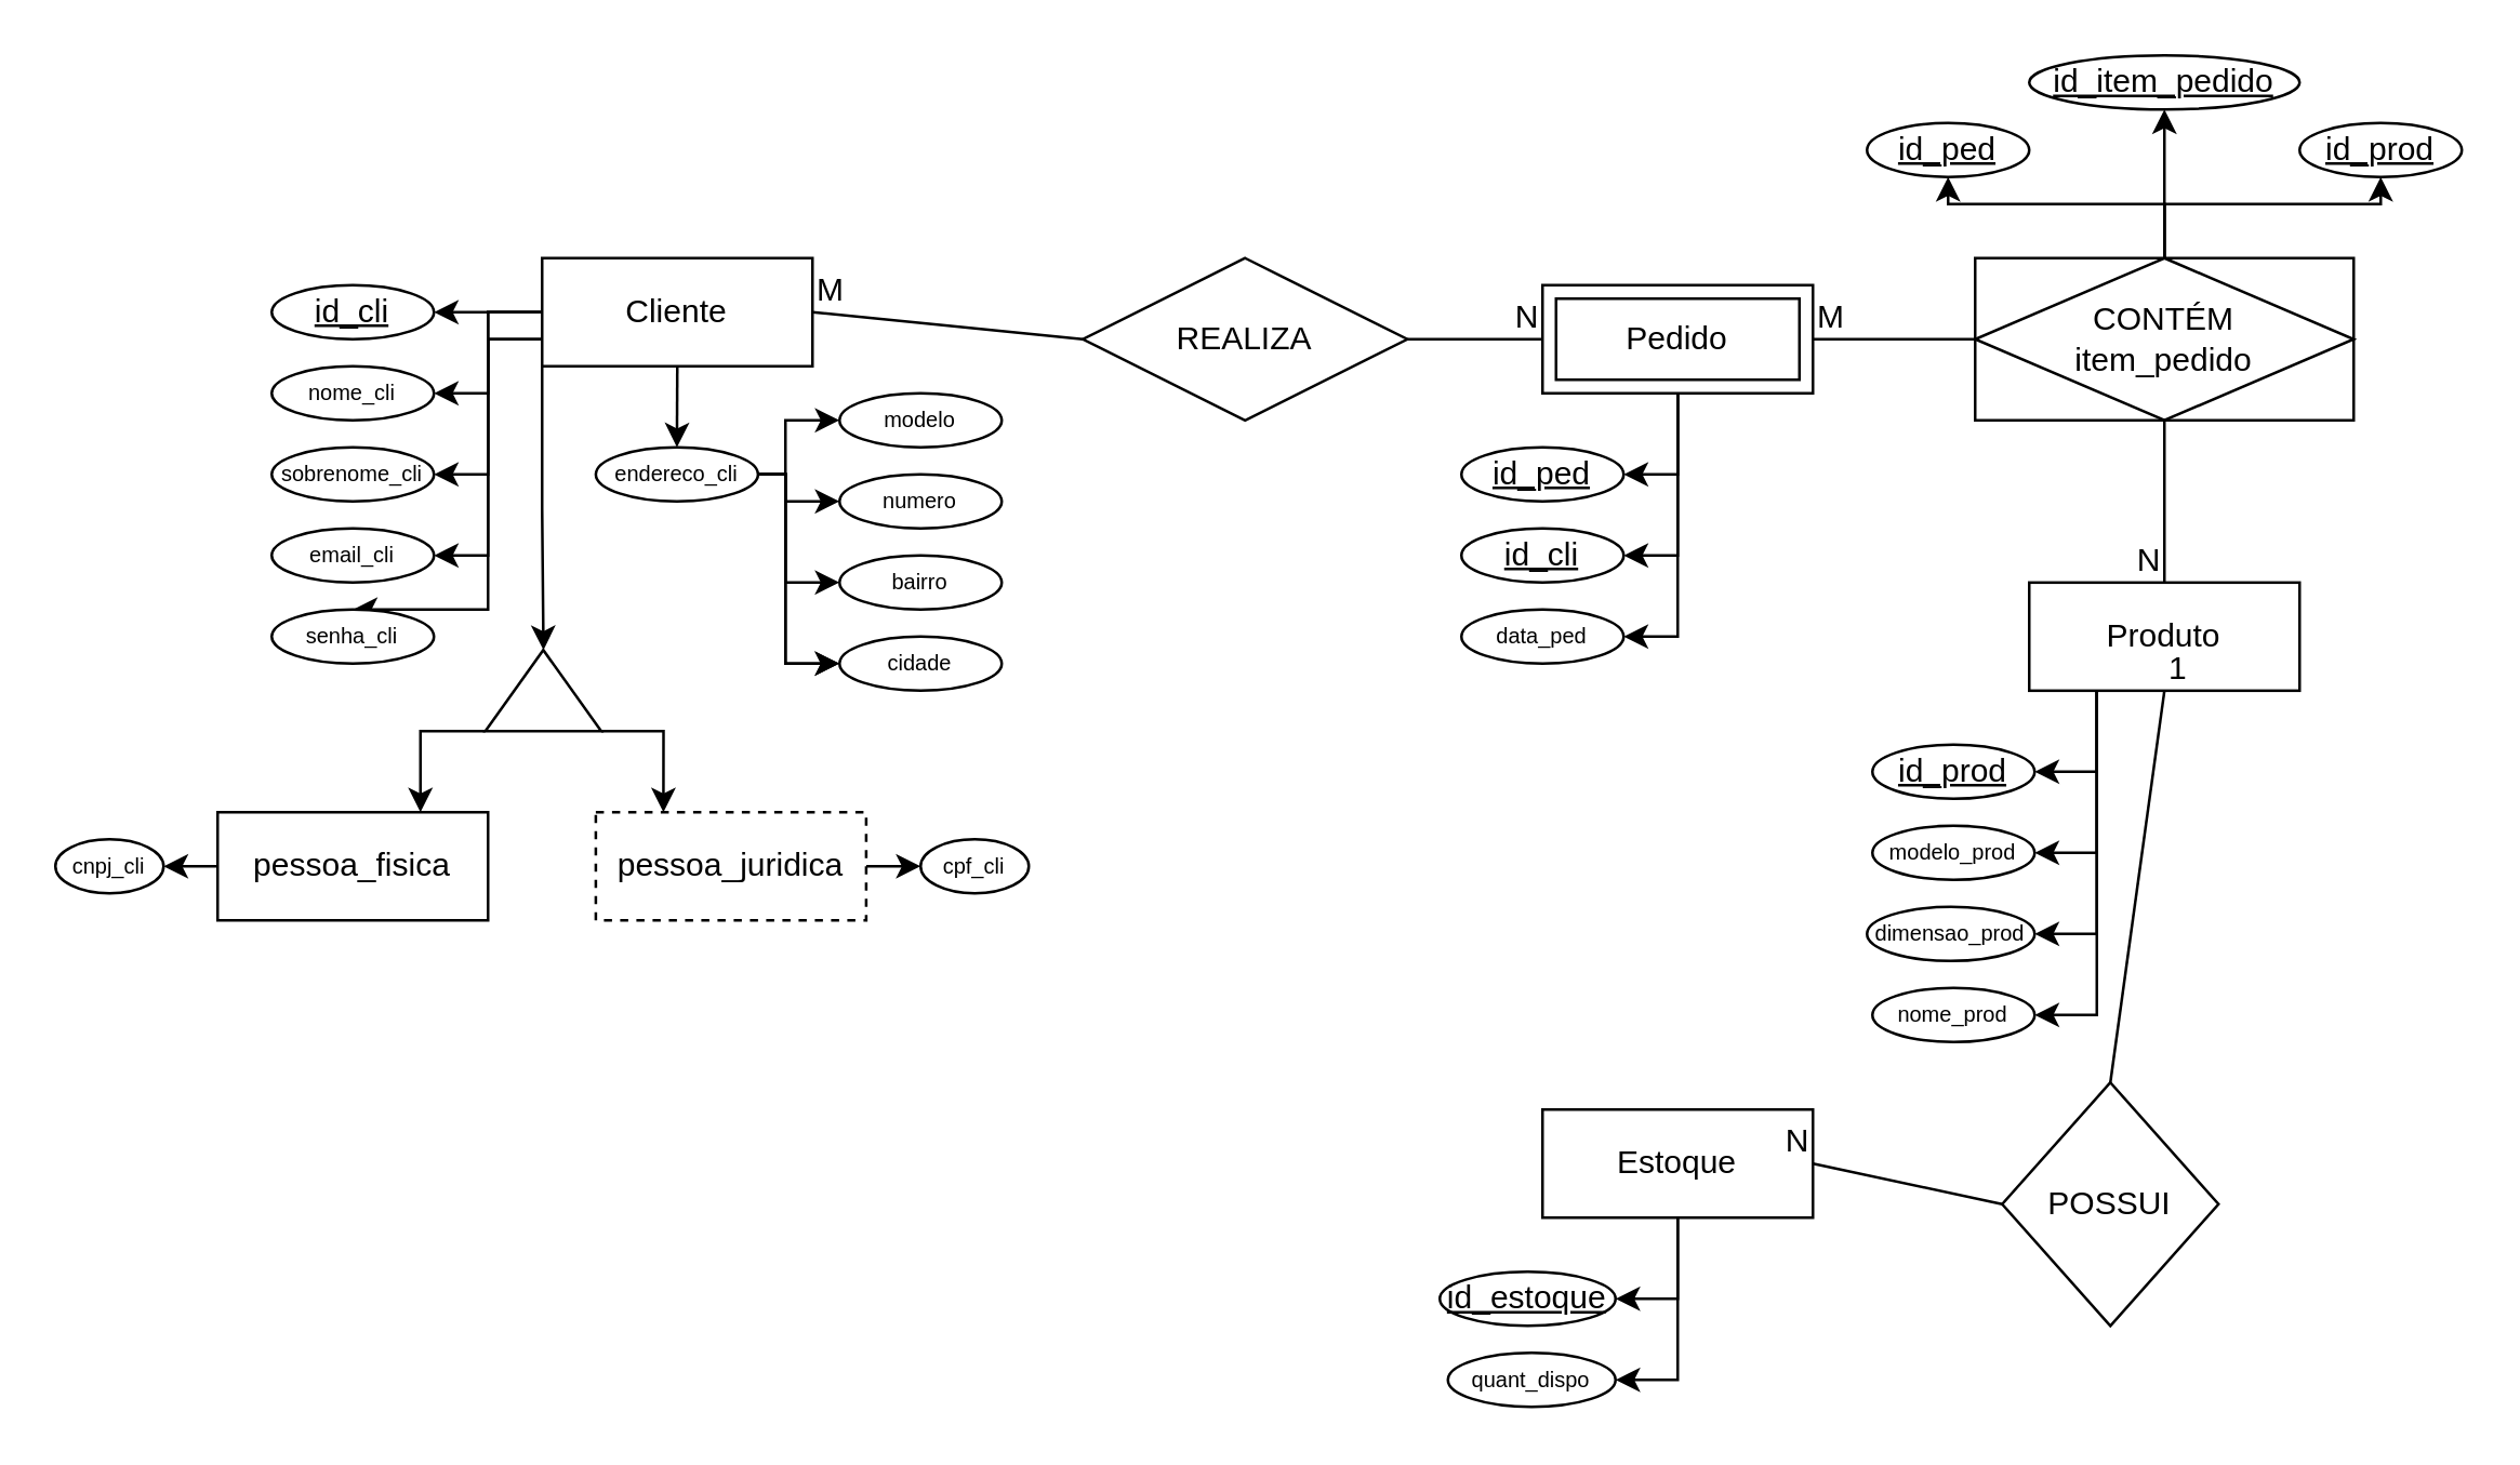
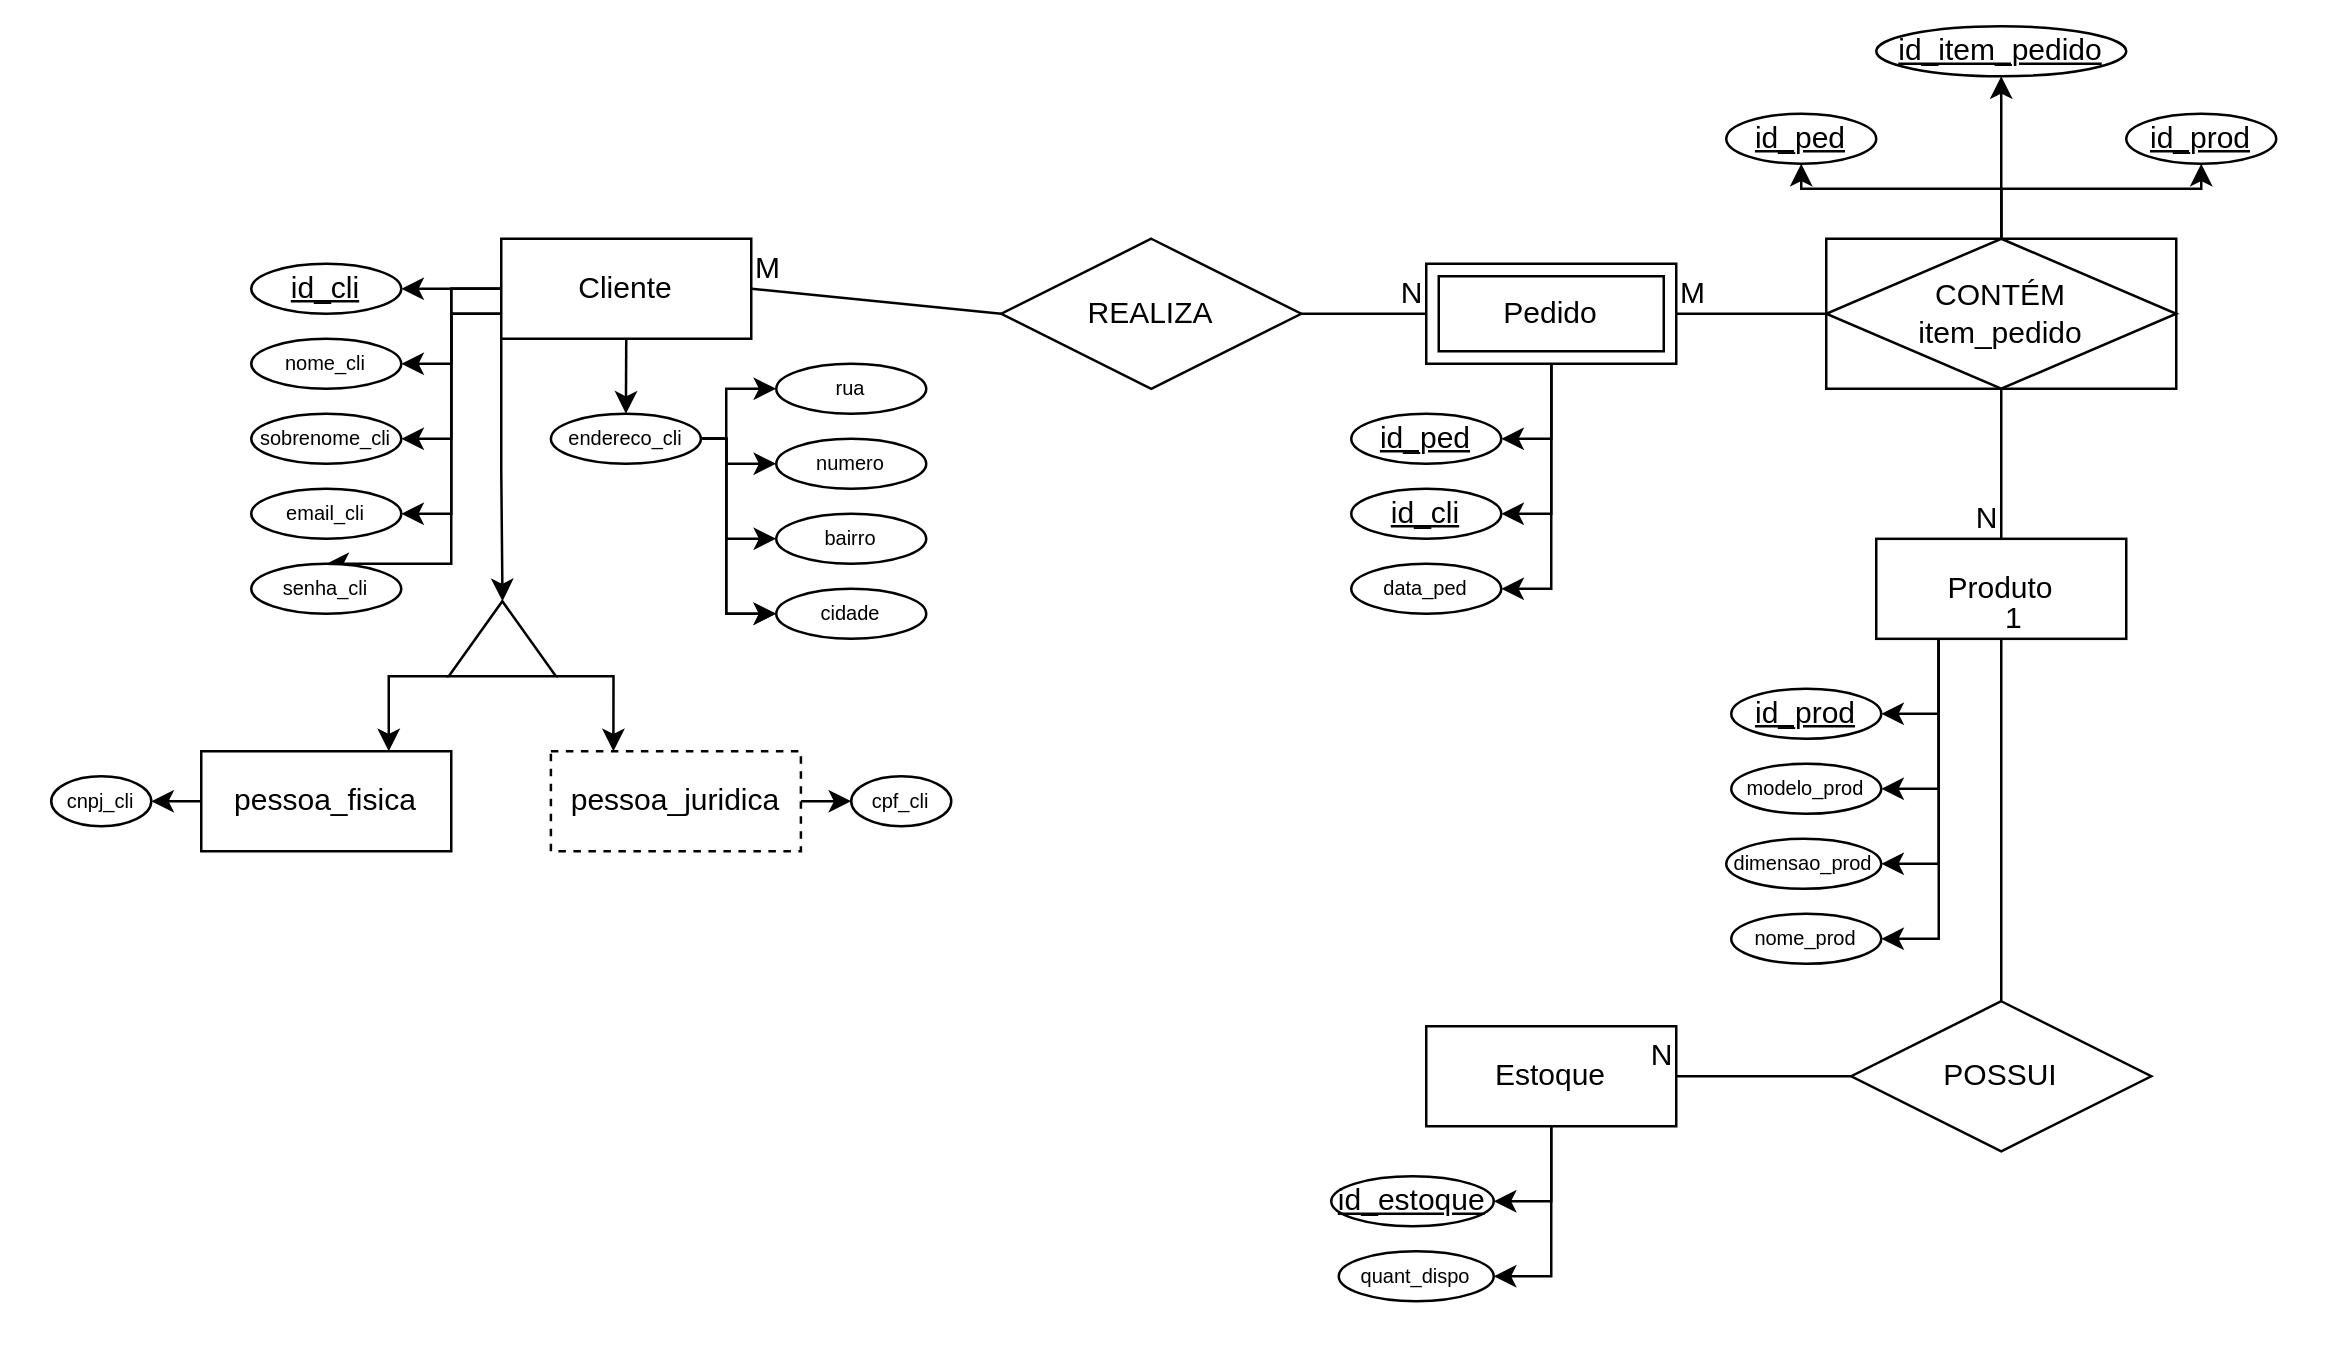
- <mxCell id="43" value="id_item_pedido" style="ellipse;whiteSpace=wrap;html=1;align=center;fontStyle=4;" parent="1" vertex="1"><mxGeometry x="750" y="20" width="100" height="20" as="geometry" /></mxCell>
+ <mxCell id="43" value="id_item_pedido" style="ellipse;whiteSpace=wrap;html=1;align=center;fontStyle=4;" parent="1" vertex="1"><mxGeometry x="750" y="10" width="100" height="20" as="geometry" /></mxCell>
- <mxCell id="32" value="modelo" style="ellipse;whiteSpace=wrap;html=1;align=center;spacing=2;labelBorderColor=none;fontSize=8;" parent="1" vertex="1"><mxGeometry x="310" y="145" width="60" height="20" as="geometry" /></mxCell>
+ <mxCell id="32" value="rua" style="ellipse;whiteSpace=wrap;html=1;align=center;spacing=2;labelBorderColor=none;fontSize=8;" parent="1" vertex="1"><mxGeometry x="310" y="145" width="60" height="20" as="geometry" /></mxCell>
- <mxCell id="69" value="POSSUI" style="shape=rhombus;perimeter=rhombusPerimeter;whiteSpace=wrap;html=1;align=center;" parent="1" vertex="1"><mxGeometry x="740" y="400" width="80" height="90" as="geometry" /></mxCell>
+ <mxCell id="69" value="POSSUI" style="shape=rhombus;perimeter=rhombusPerimeter;whiteSpace=wrap;html=1;align=center;" parent="1" vertex="1"><mxGeometry x="740" y="400" width="120" height="60" as="geometry" /></mxCell>
